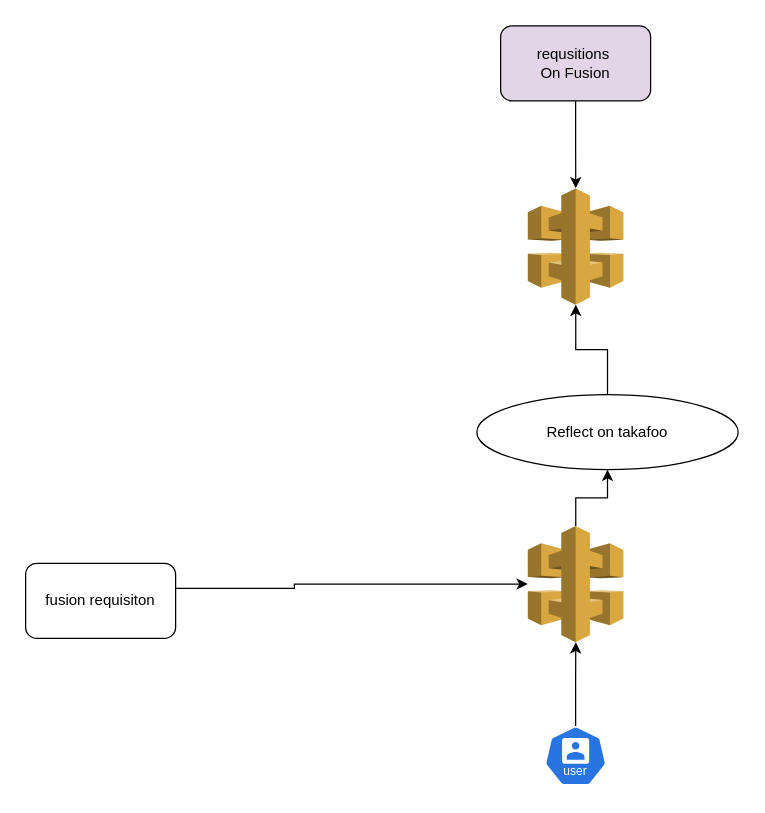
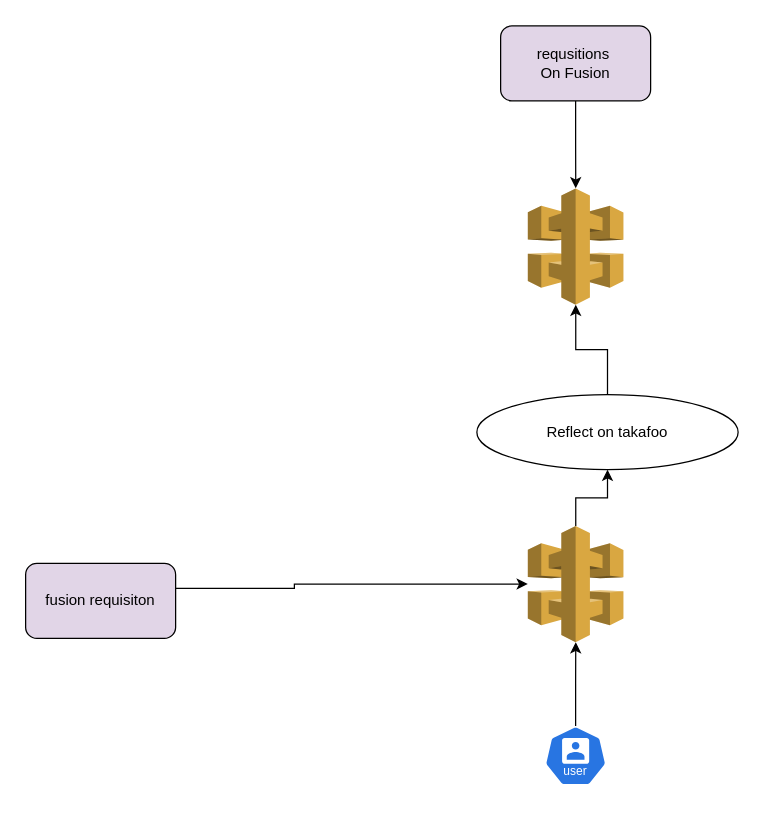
- <mxCell id="12" value="fusion requisiton" style="rounded=1;whiteSpace=wrap;html=1;" vertex="1" parent="1"><mxGeometry x="20" y="450" width="120" height="60" as="geometry" /></mxCell>
+ <mxCell id="12" value="fusion requisiton" style="rounded=1;whiteSpace=wrap;html=1;fillColor=#e1d5e7;" vertex="1" parent="1"><mxGeometry x="20" y="450" width="120" height="60" as="geometry" /></mxCell>
